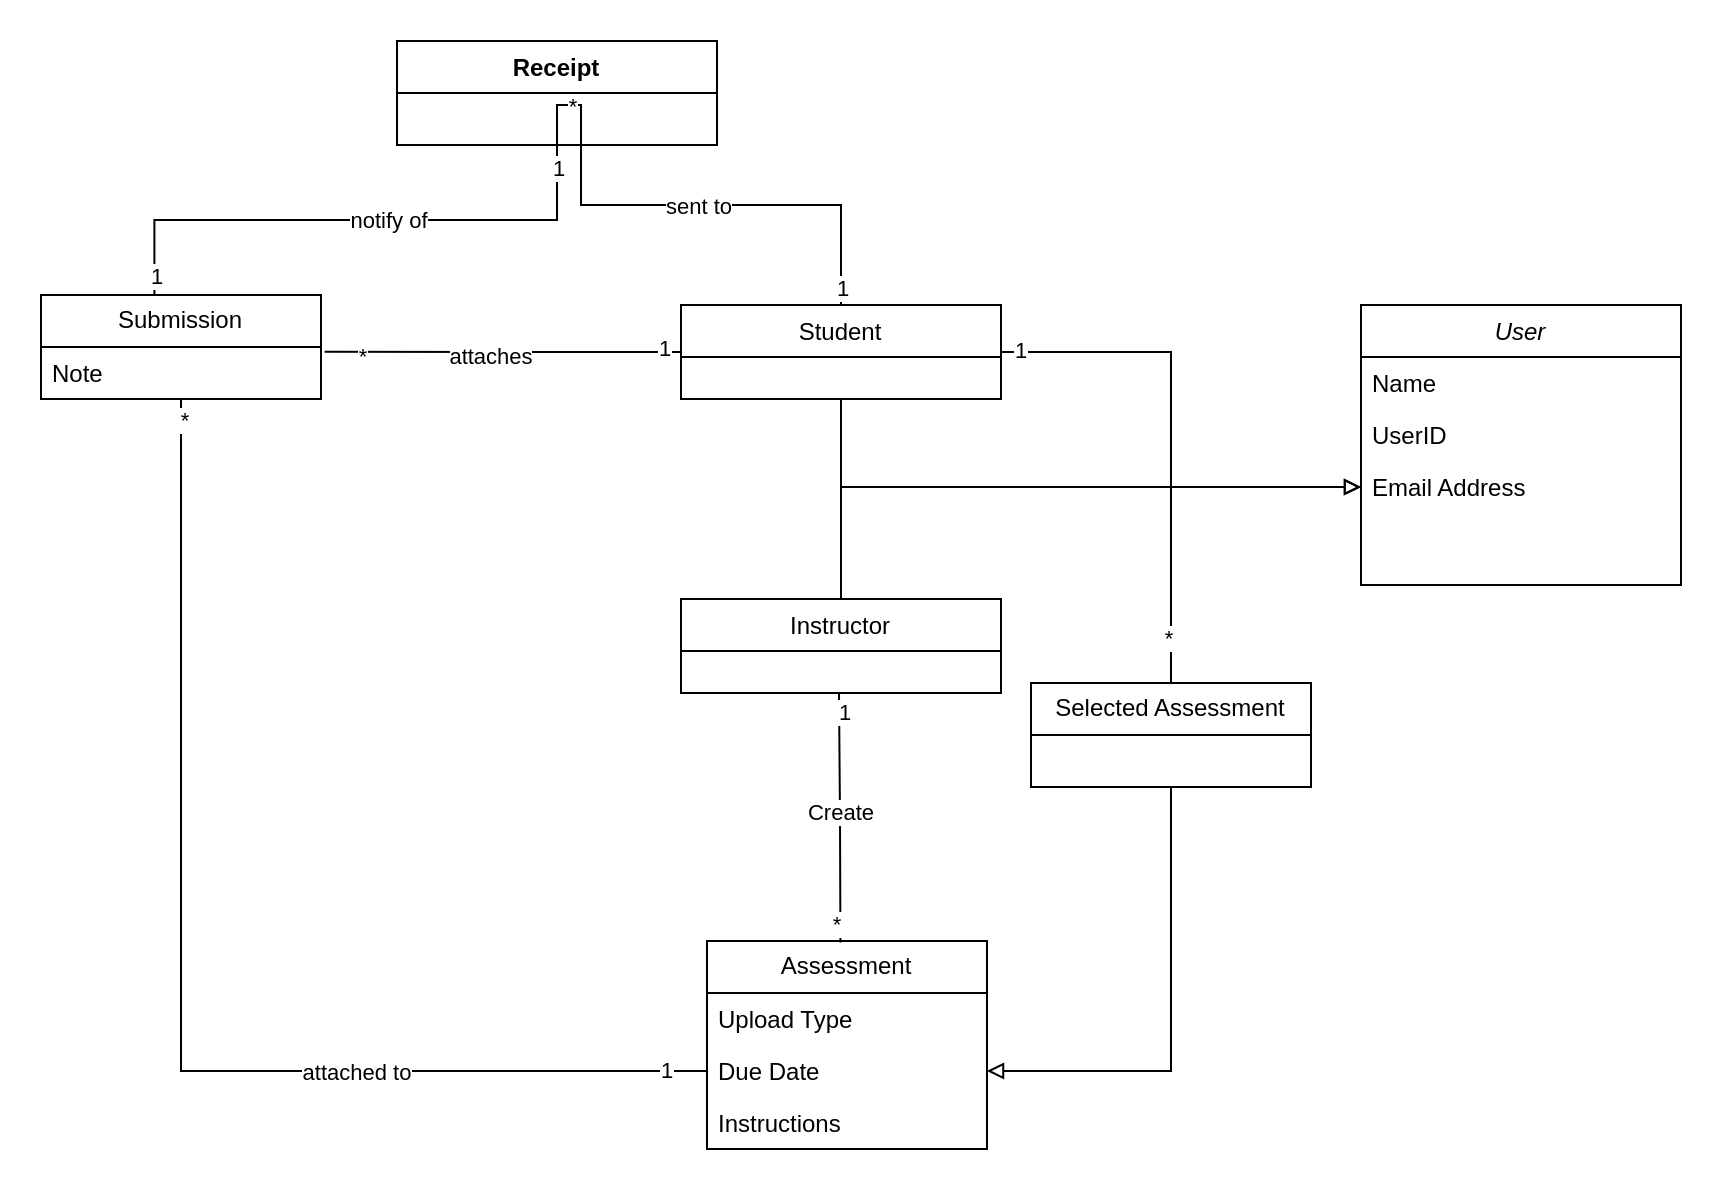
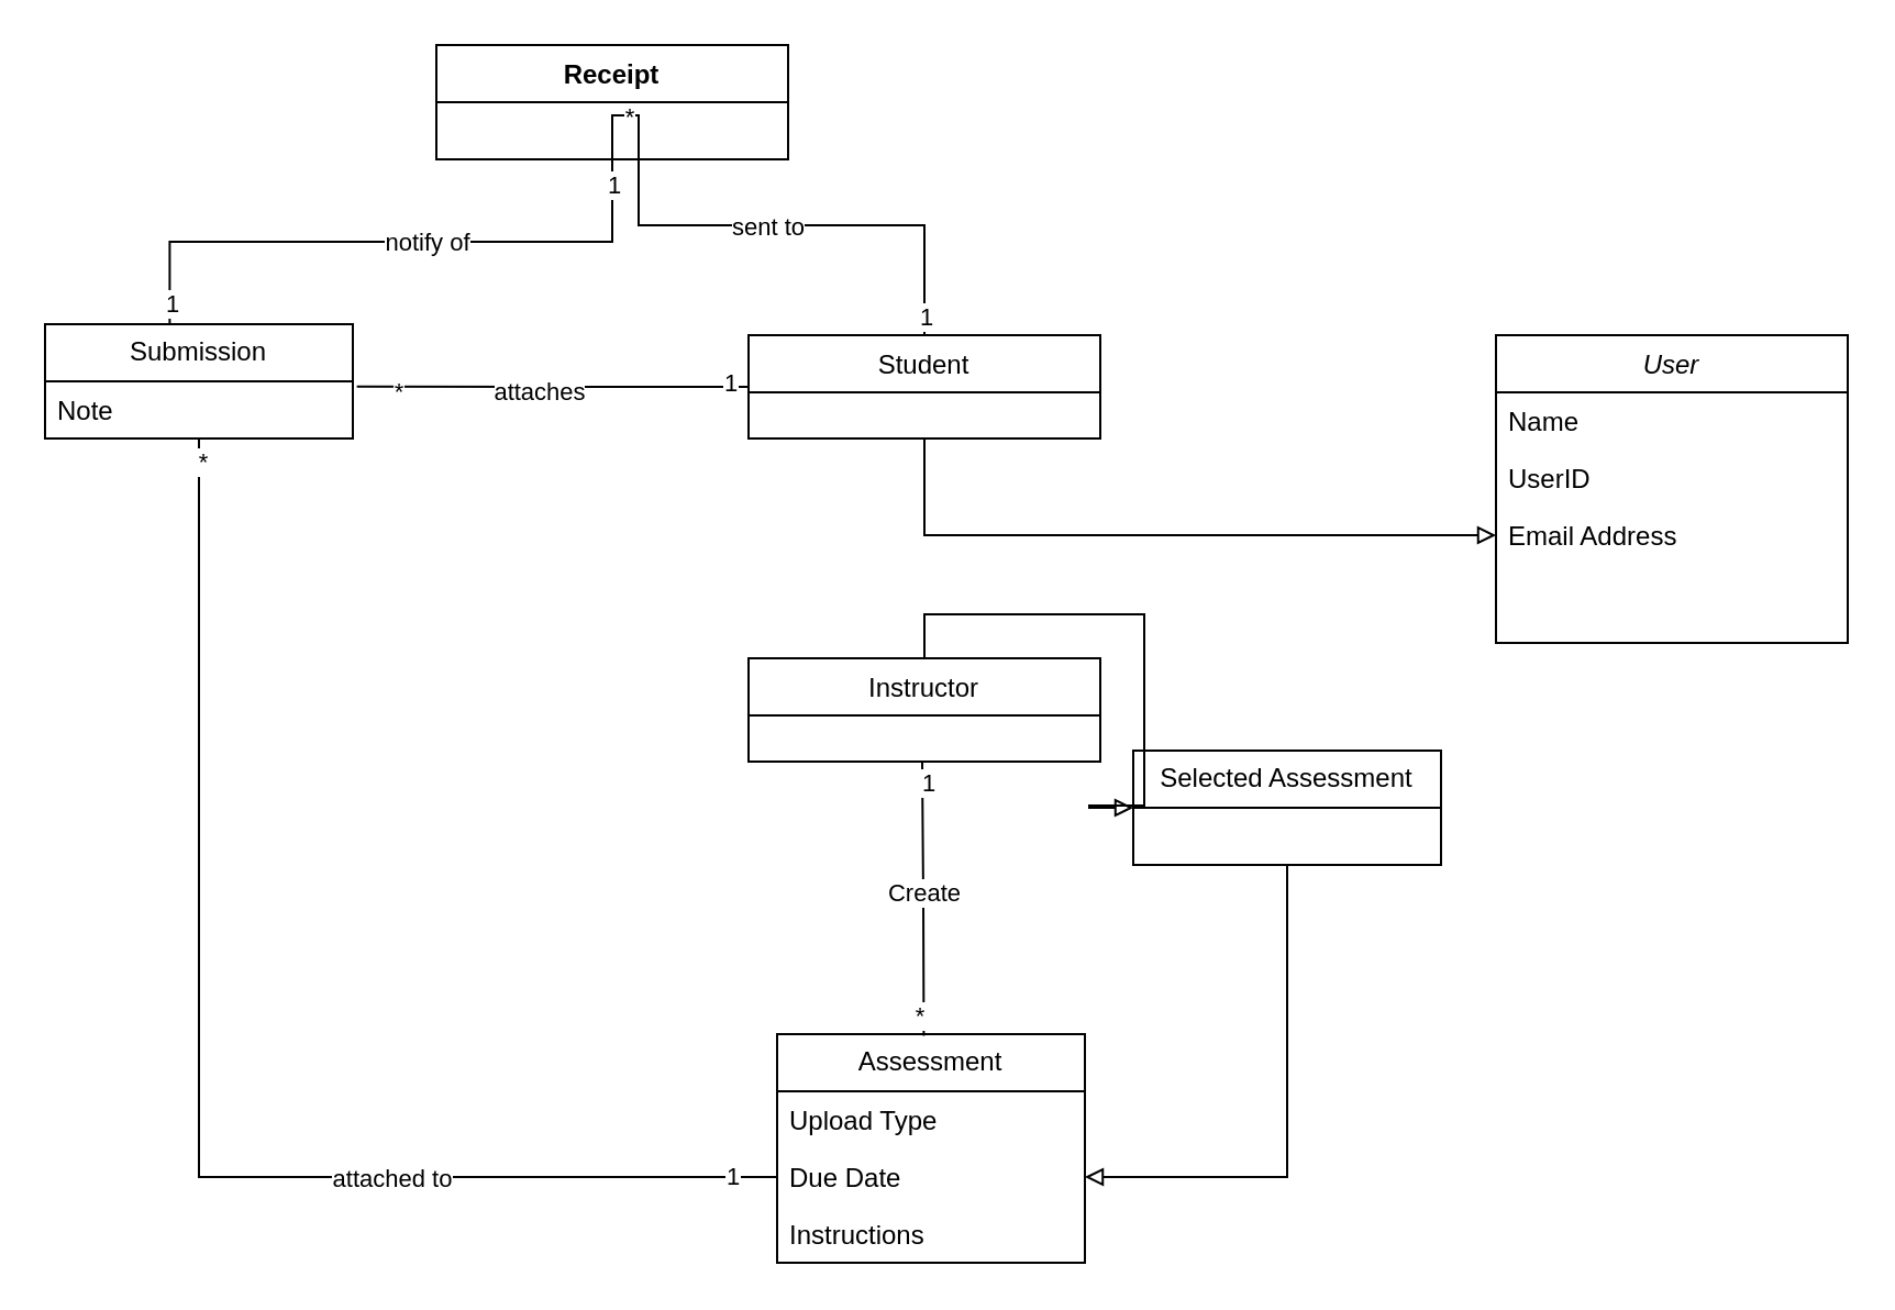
- <mxCell id="7" style="edgeStyle=orthogonalEdgeStyle;rounded=0;orthogonalLoop=1;jettySize=auto;html=1;exitX=1;exitY=0.5;exitDx=0;exitDy=0;endArrow=none;startFill=0;" edge="1" parent="1" source="10" target="41"><mxGeometry relative="1" as="geometry" /></mxCell>
- <mxCell id="8" value="1" style="edgeLabel;html=1;align=center;verticalAlign=middle;resizable=0;points=[];" vertex="1" connectable="0" parent="7"><mxGeometry x="-0.931" y="1" relative="1" as="geometry"><mxPoint as="offset" /></mxGeometry></mxCell>
- <mxCell id="9" value="*" style="edgeLabel;html=1;align=center;verticalAlign=middle;resizable=0;points=[];" vertex="1" connectable="0" parent="7"><mxGeometry x="0.819" y="-2" relative="1" as="geometry"><mxPoint as="offset" /></mxGeometry></mxCell>
- <mxCell id="11" style="edgeStyle=orthogonalEdgeStyle;rounded=0;orthogonalLoop=1;jettySize=auto;html=1;exitX=0.5;exitY=0;exitDx=0;exitDy=0;entryX=0;entryY=0.5;entryDx=0;entryDy=0;endArrow=block;endFill=0;" edge="1" parent="1" source="12" target="5"><mxGeometry relative="1" as="geometry" /></mxCell>
+ <mxCell id="11" style="edgeStyle=orthogonalEdgeStyle;rounded=0;orthogonalLoop=1;jettySize=auto;html=1;exitX=0.5;exitY=0;exitDx=0;exitDy=0;endArrow=block;endFill=0;" edge="1" parent="1" source="12" target="41"><mxGeometry relative="1" as="geometry" /></mxCell>
